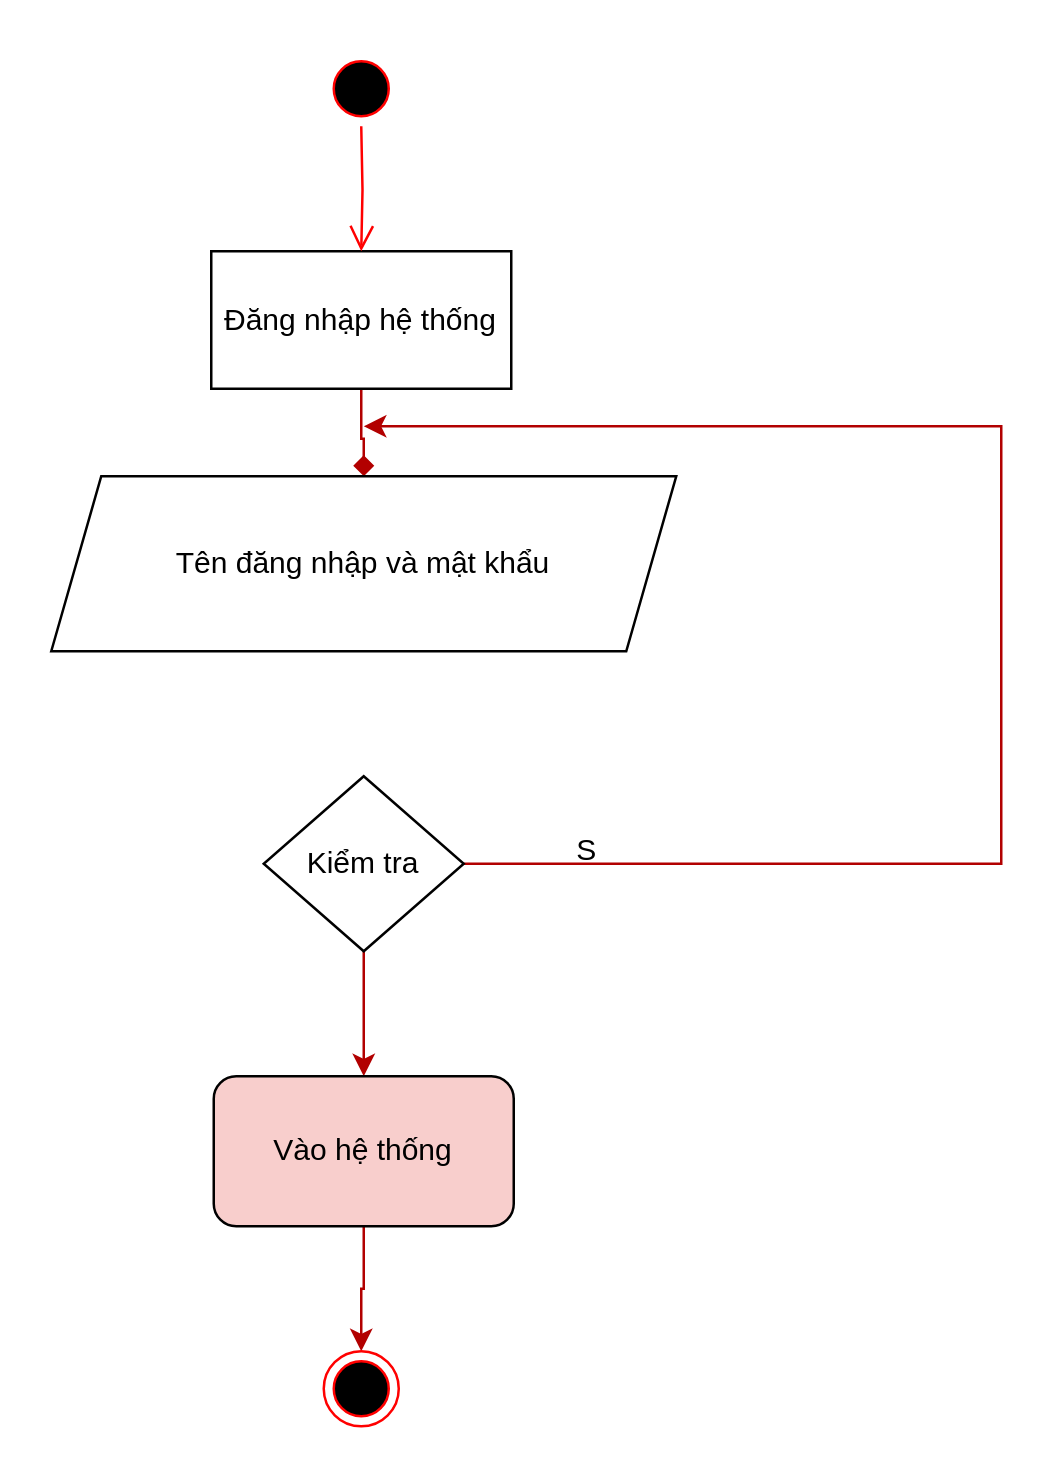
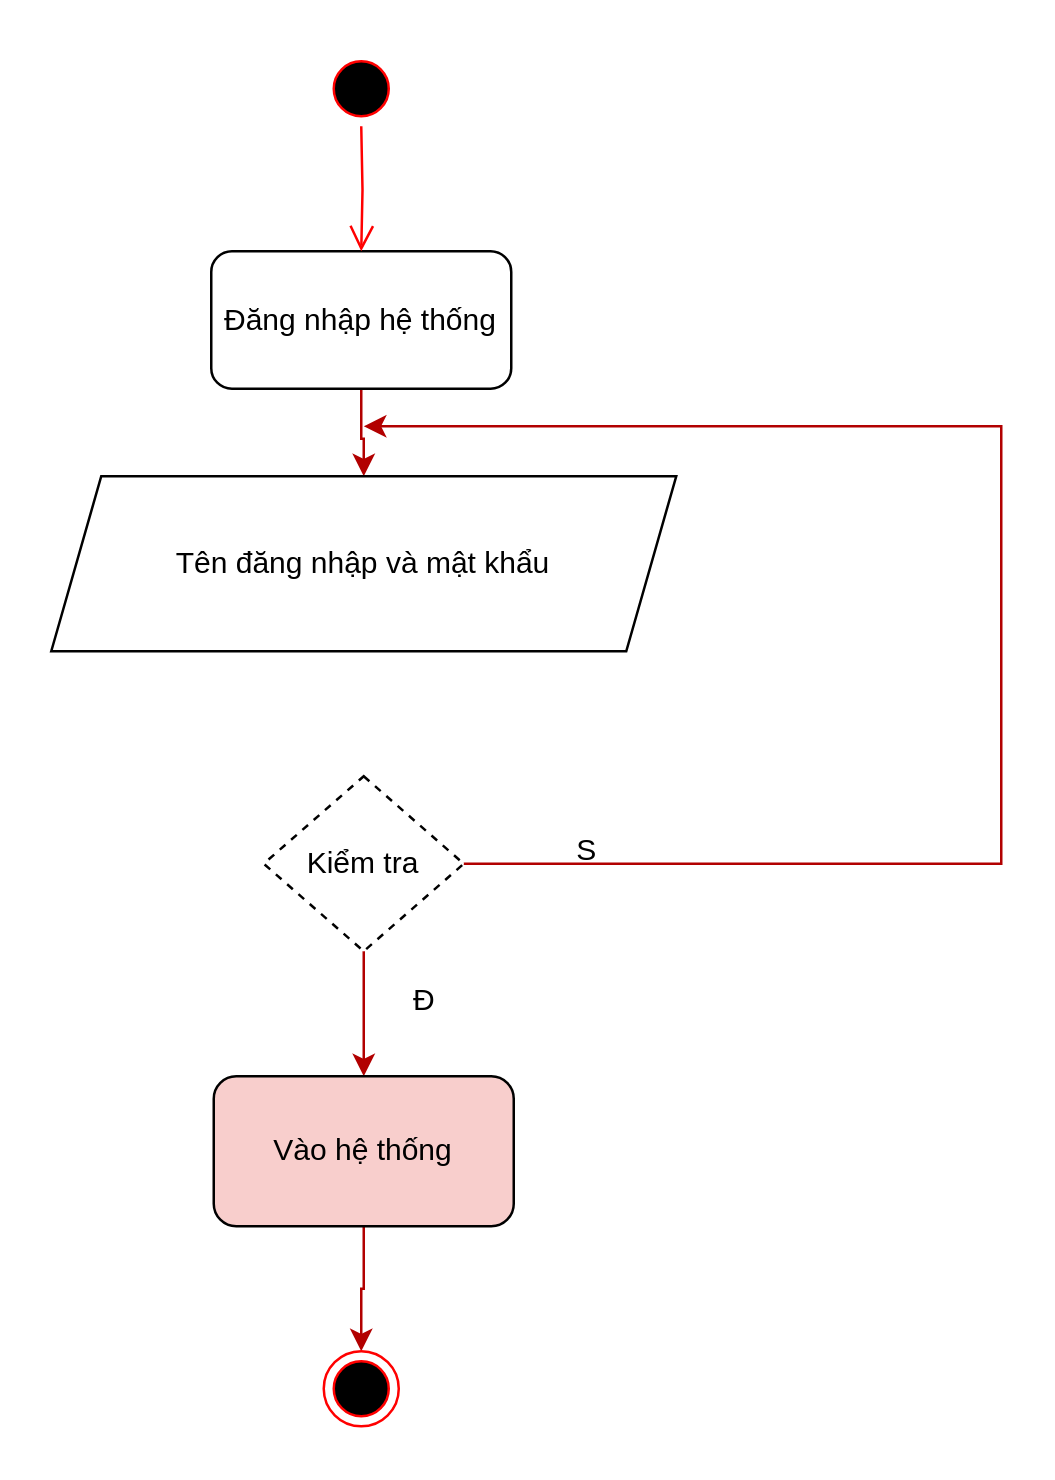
- <mxCell id="3" value="Đăng nhập hệ thống" style="whiteSpace=wrap;html=1;rounded=0;" vertex="1" parent="1"><mxGeometry x="84" y="100" width="120" height="55" as="geometry" /></mxCell>
+ <mxCell id="3" value="Đăng nhập hệ thống" style="rounded=1;whiteSpace=wrap;html=1;" vertex="1" parent="1"><mxGeometry x="84" y="100" width="120" height="55" as="geometry" /></mxCell>
- <mxCell id="2" value="" style="edgeStyle=orthogonalEdgeStyle;rounded=0;orthogonalLoop=1;jettySize=auto;html=1;fillColor=#e51400;strokeColor=#B20000;endArrow=diamond;" edge="1" parent="1" source="3" target="4"><mxGeometry relative="1" as="geometry" /></mxCell>
+ <mxCell id="2" value="" style="edgeStyle=orthogonalEdgeStyle;rounded=0;orthogonalLoop=1;jettySize=auto;html=1;fillColor=#e51400;strokeColor=#B20000;" edge="1" parent="1" source="3" target="4"><mxGeometry relative="1" as="geometry" /></mxCell>
- <mxCell id="7" value="Kiểm tra" style="rhombus;whiteSpace=wrap;html=1;" vertex="1" parent="1"><mxGeometry x="105" y="310" width="80" height="70" as="geometry" /></mxCell>
+ <mxCell id="7" value="Kiểm tra" style="rhombus;whiteSpace=wrap;html=1;dashed=1;" vertex="1" parent="1"><mxGeometry x="105" y="310" width="80" height="70" as="geometry" /></mxCell>
+ <mxCell id="11" value="Đ" style="text;html=1;align=center;verticalAlign=middle;resizable=0;points=[];autosize=1;strokeColor=none;" vertex="1" parent="1"><mxGeometry x="159" y="390" width="20" height="20" as="geometry" /></mxCell>
